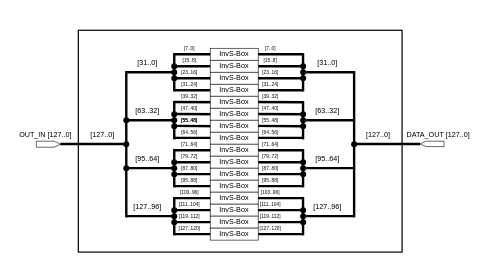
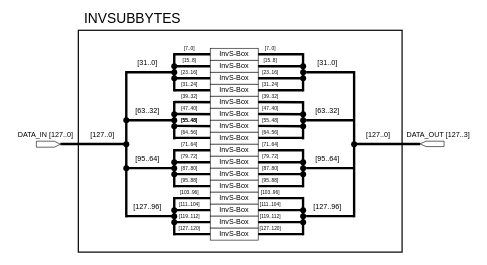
+ <mxCell id="130" value="&lt;font style=&quot;font-size: 23px&quot;&gt;INVSUBBYTES&lt;/font&gt;" style="text;html=1;align=center;verticalAlign=middle;resizable=0;points=[];autosize=1;strokeColor=none;" parent="1" vertex="1"><mxGeometry x="130" y="20" width="180" height="20" as="geometry" /></mxCell>
- <mxCell id="18" value="OUT_IN [127..0]" style="text;html=1;align=center;verticalAlign=middle;resizable=0;points=[];autosize=1;strokeColor=none;" parent="1" vertex="1"><mxGeometry x="20" y="215" width="110" height="20" as="geometry" /></mxCell>
+ <mxCell id="18" value="DATA_IN [127..0]" style="text;html=1;align=center;verticalAlign=middle;resizable=0;points=[];autosize=1;strokeColor=none;" parent="1" vertex="1"><mxGeometry x="20" y="215" width="110" height="20" as="geometry" /></mxCell>
- <mxCell id="129" value="DATA_OUT [127..0]" style="text;html=1;align=center;verticalAlign=middle;resizable=0;points=[];autosize=1;strokeColor=none;" parent="1" vertex="1"><mxGeometry x="670" y="215" width="120" height="20" as="geometry" /></mxCell>
+ <mxCell id="129" value="DATA_OUT [127..3]" style="text;html=1;align=center;verticalAlign=middle;resizable=0;points=[];autosize=1;strokeColor=none;" parent="1" vertex="1"><mxGeometry x="670" y="215" width="120" height="20" as="geometry" /></mxCell>
